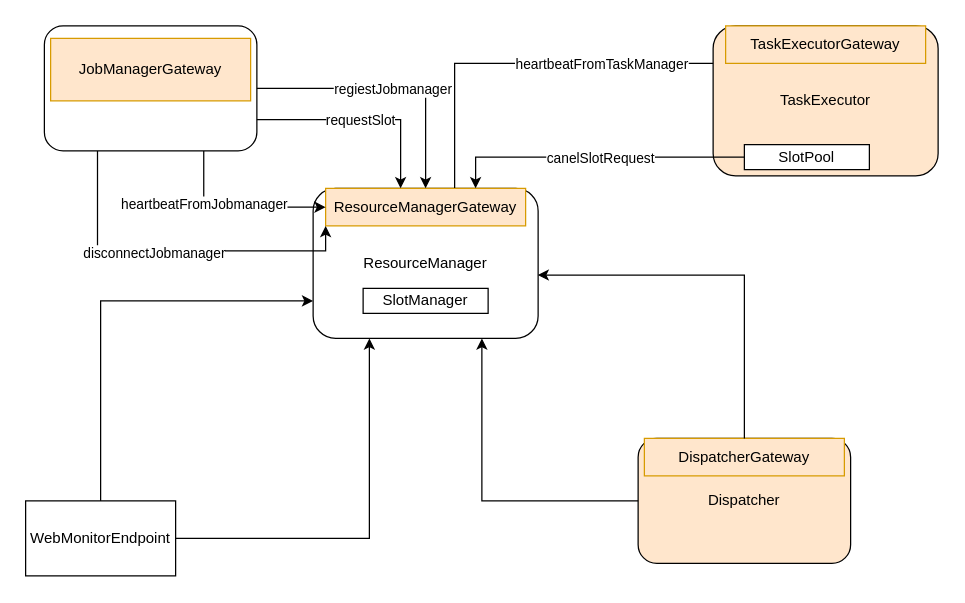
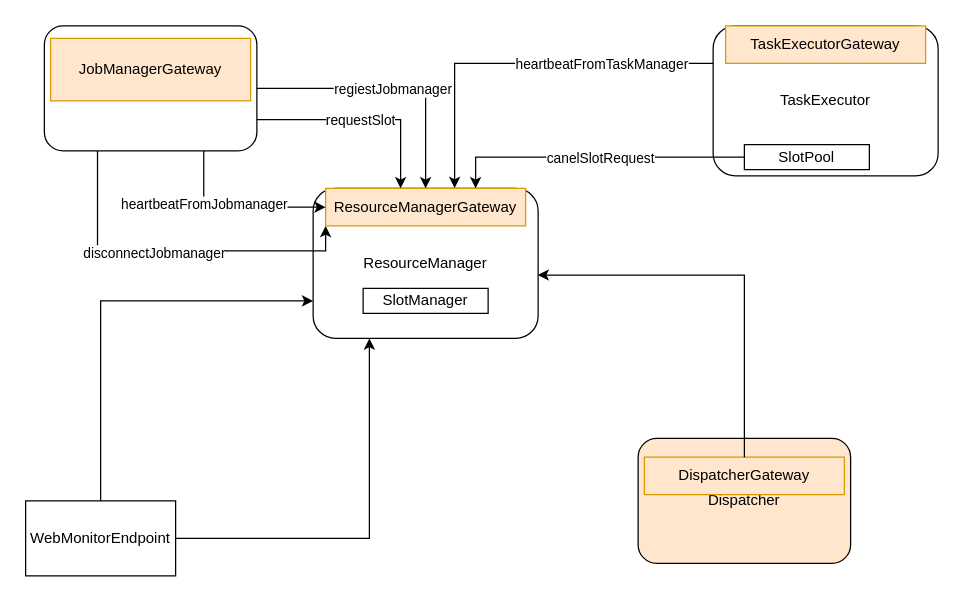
- <mxCell id="9" value="TaskExecutor" style="rounded=1;whiteSpace=wrap;html=1;fillColor=#ffe6cc;" vertex="1" parent="8"><mxGeometry width="180" height="120" as="geometry" /></mxCell>
+ <mxCell id="9" value="TaskExecutor" style="rounded=1;whiteSpace=wrap;html=1;" vertex="1" parent="8"><mxGeometry width="180" height="120" as="geometry" /></mxCell>
- <mxCell id="27" style="edgeStyle=orthogonalEdgeStyle;rounded=0;orthogonalLoop=1;jettySize=auto;html=1;exitX=0;exitY=0.25;exitDx=0;exitDy=0;entryX=0.645;entryY=-0.007;entryDx=0;entryDy=0;entryPerimeter=0;endArrow=none;" edge="1" parent="1" source="9" target="14"><mxGeometry relative="1" as="geometry" /></mxCell>
+ <mxCell id="27" style="edgeStyle=orthogonalEdgeStyle;rounded=0;orthogonalLoop=1;jettySize=auto;html=1;exitX=0;exitY=0.25;exitDx=0;exitDy=0;entryX=0.645;entryY=-0.007;entryDx=0;entryDy=0;entryPerimeter=0;" edge="1" parent="1" source="9" target="14"><mxGeometry relative="1" as="geometry" /></mxCell>
- <mxCell id="18" value="DispatcherGateway" style="text;html=1;strokeColor=#d79b00;fillColor=#ffe6cc;align=center;verticalAlign=middle;whiteSpace=wrap;rounded=0;" vertex="1" parent="16"><mxGeometry x="5" width="160" height="30" as="geometry" /></mxCell>
+ <mxCell id="18" value="DispatcherGateway" style="text;html=1;strokeColor=#d79b00;fillColor=#ffe6cc;align=center;verticalAlign=middle;whiteSpace=wrap;rounded=0;" vertex="1" parent="16"><mxGeometry x="5" y="15" width="160" height="30" as="geometry" /></mxCell>
- <mxCell id="32" style="edgeStyle=orthogonalEdgeStyle;rounded=0;orthogonalLoop=1;jettySize=auto;html=1;entryX=0.75;entryY=1;entryDx=0;entryDy=0;" edge="1" parent="1" source="17" target="13"><mxGeometry relative="1" as="geometry" /></mxCell>
